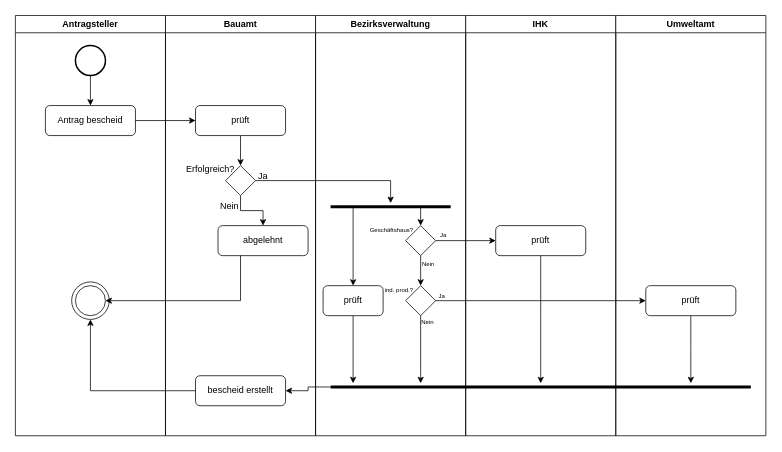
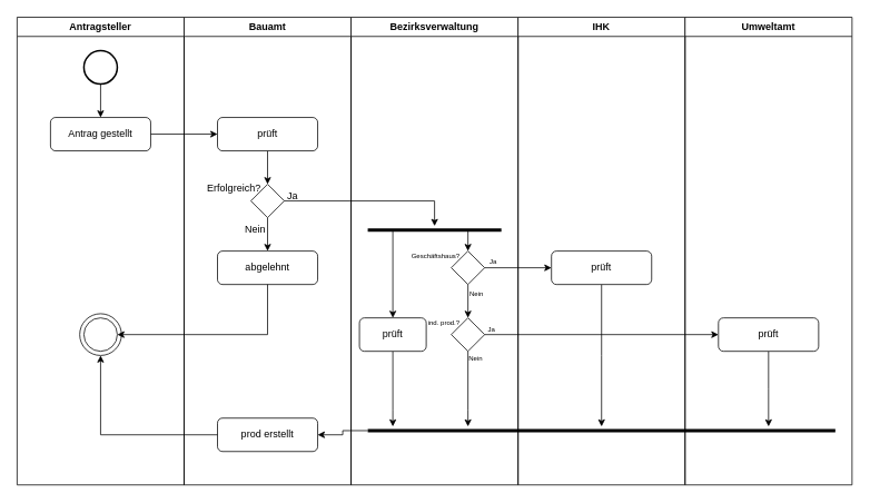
- <mxCell id="5" value="Antrag bescheid" style="rounded=1;whiteSpace=wrap;html=1;" vertex="1" parent="2"><mxGeometry x="40" y="120" width="120" height="40" as="geometry" /></mxCell>
+ <mxCell id="5" value="Antrag gestellt" style="rounded=1;whiteSpace=wrap;html=1;" vertex="1" parent="2"><mxGeometry x="40" y="120" width="120" height="40" as="geometry" /></mxCell>
- <mxCell id="17" value="abgelehnt" style="rounded=1;whiteSpace=wrap;html=1;" vertex="1" parent="10"><mxGeometry x="70" y="280" width="120" height="40" as="geometry" /></mxCell>
+ <mxCell id="17" value="abgelehnt" style="rounded=1;whiteSpace=wrap;html=1;" vertex="1" parent="10"><mxGeometry x="40" y="280" width="120" height="40" as="geometry" /></mxCell>
- <mxCell id="19" value="bescheid erstellt" style="rounded=1;whiteSpace=wrap;html=1;" vertex="1" parent="10"><mxGeometry x="40" y="480" width="120" height="40" as="geometry" /></mxCell>
+ <mxCell id="19" value="prod erstellt" style="rounded=1;whiteSpace=wrap;html=1;" vertex="1" parent="10"><mxGeometry x="40" y="480" width="120" height="40" as="geometry" /></mxCell>
